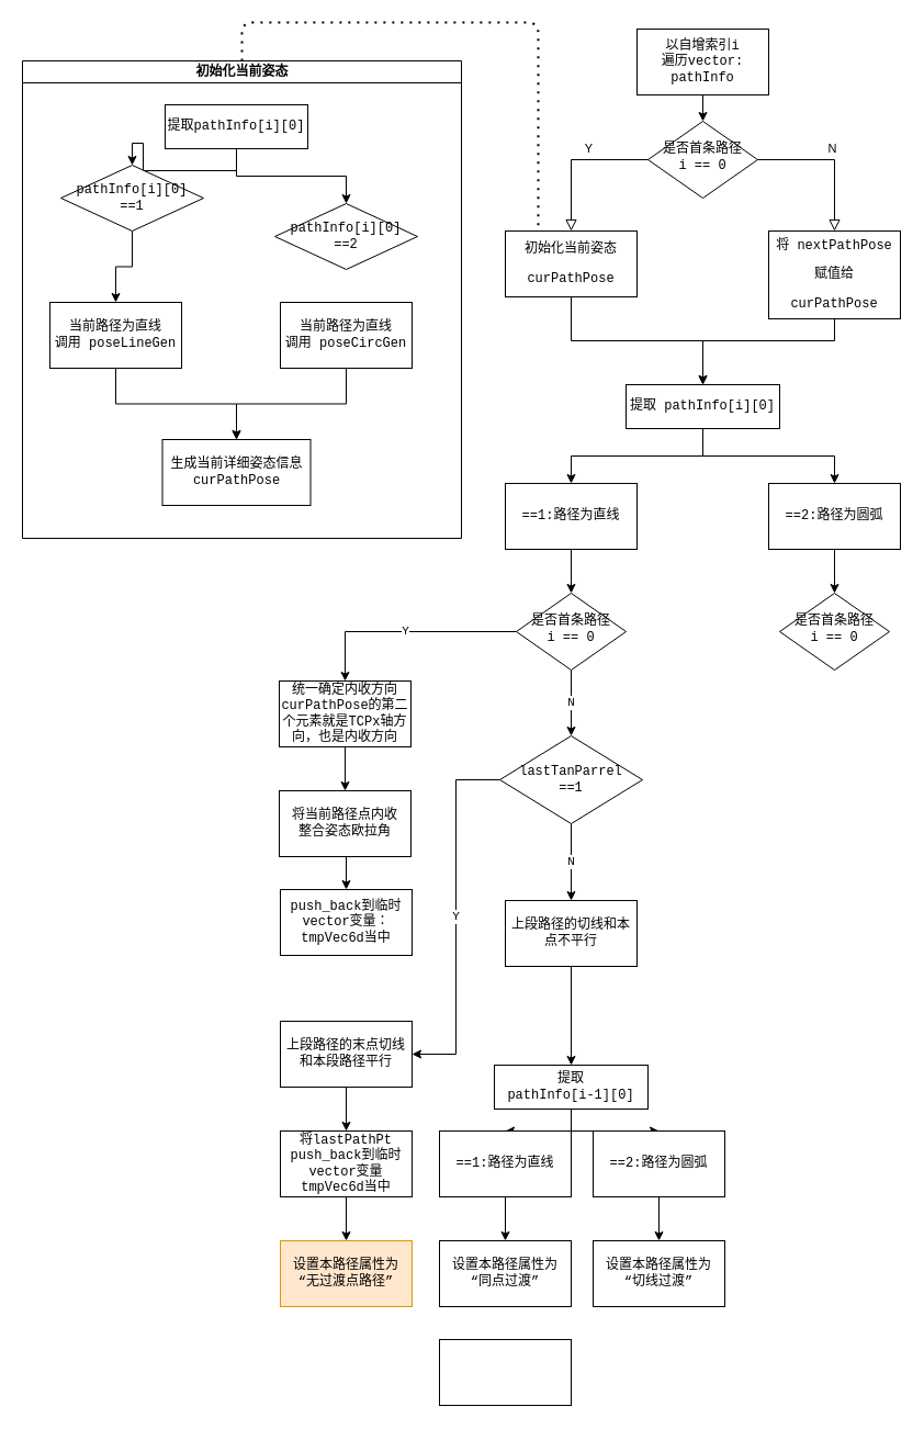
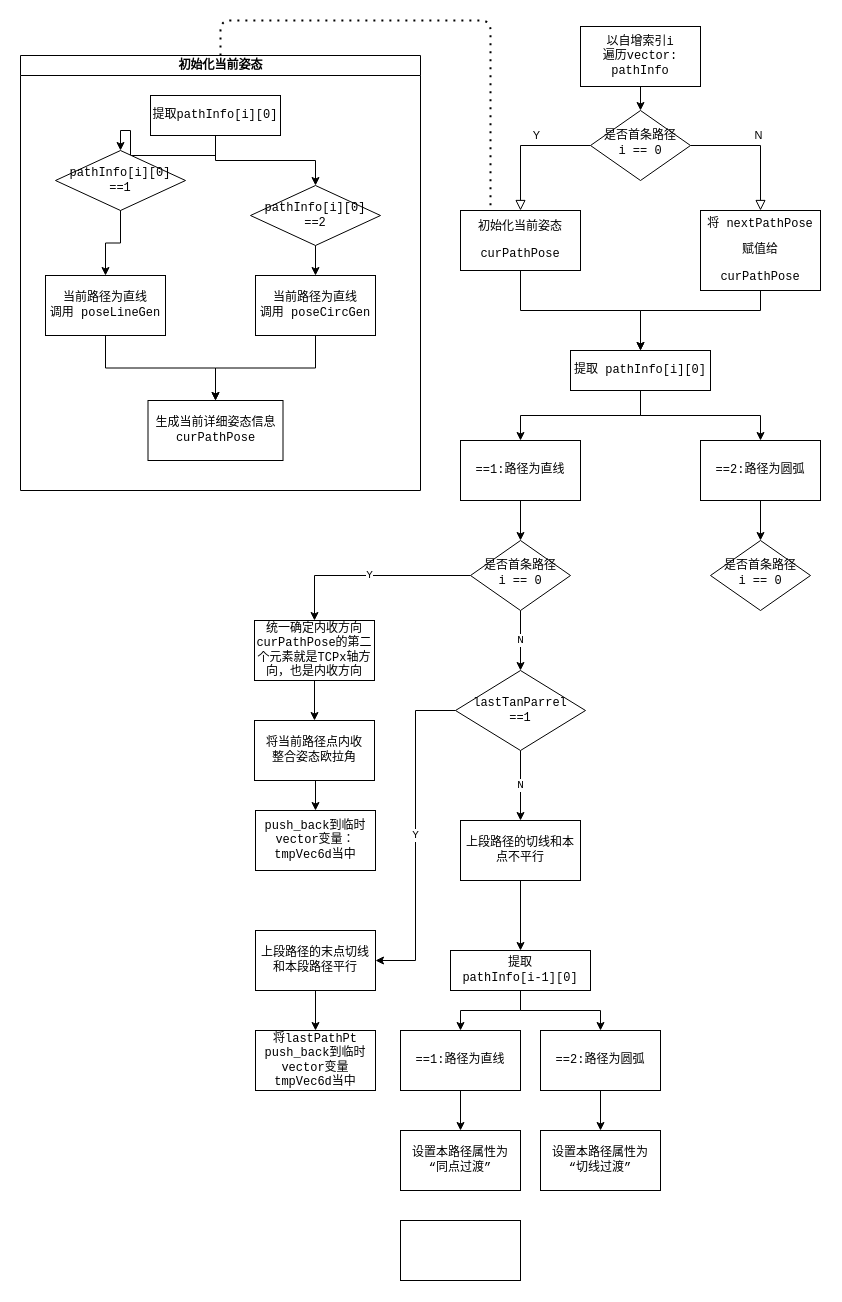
+ <mxCell id="12" style="edgeStyle=orthogonalEdgeStyle;rounded=0;orthogonalLoop=1;jettySize=auto;html=1;exitX=0.5;exitY=1;exitDx=0;exitDy=0;entryX=0.5;entryY=0;entryDx=0;entryDy=0;fontFamily=Courier New;" edge="1" parent="7" source="13" target="18"><mxGeometry relative="1" as="geometry" /></mxCell>
- <mxCell id="53" value="提取 &lt;br&gt;pathInfo[i-1][0]" style="rounded=0;whiteSpace=wrap;html=1;fontFamily=Courier New;" vertex="1" parent="1"><mxGeometry x="450" y="970" width="140" height="40" as="geometry" /></mxCell>
+ <mxCell id="53" value="提取 &lt;br&gt;pathInfo[i-1][0]" style="rounded=0;whiteSpace=wrap;html=1;fontFamily=Courier New;" vertex="1" parent="1"><mxGeometry x="450" y="950" width="140" height="40" as="geometry" /></mxCell>
- <mxCell id="48" style="edgeStyle=orthogonalEdgeStyle;rounded=0;orthogonalLoop=1;jettySize=auto;html=1;exitX=0.5;exitY=1;exitDx=0;exitDy=0;entryX=0.5;entryY=0;entryDx=0;entryDy=0;fontFamily=Courier New;" edge="1" parent="1" source="49" target="50"><mxGeometry relative="1" as="geometry" /></mxCell>
- <mxCell id="50" value="设置本路径属性为&lt;br&gt;“无过渡点路径”" style="rounded=0;whiteSpace=wrap;html=1;fontFamily=Courier New;fillColor=#ffe6cc;strokeColor=#d79b00;" vertex="1" parent="1"><mxGeometry x="255" y="1130" width="120" height="60" as="geometry" /></mxCell>
